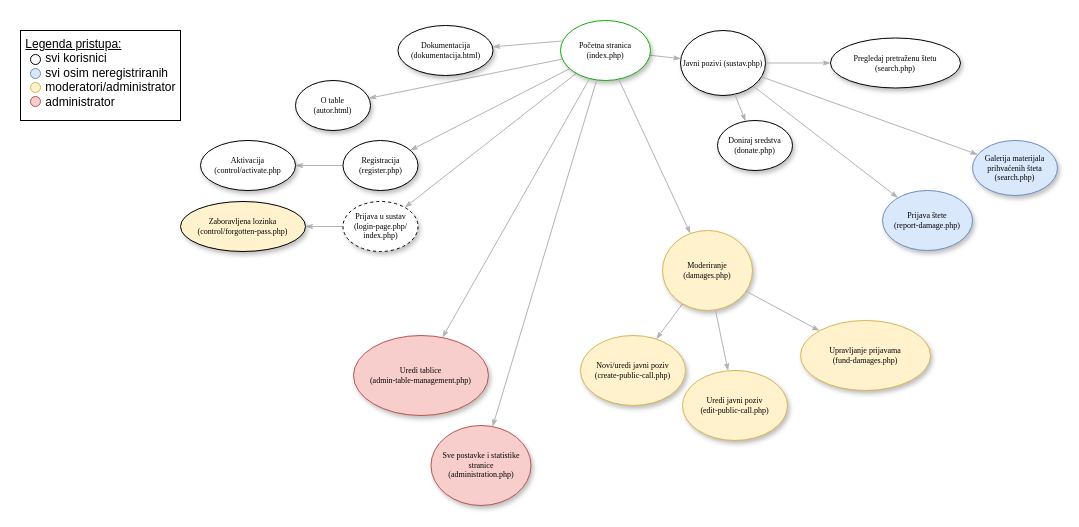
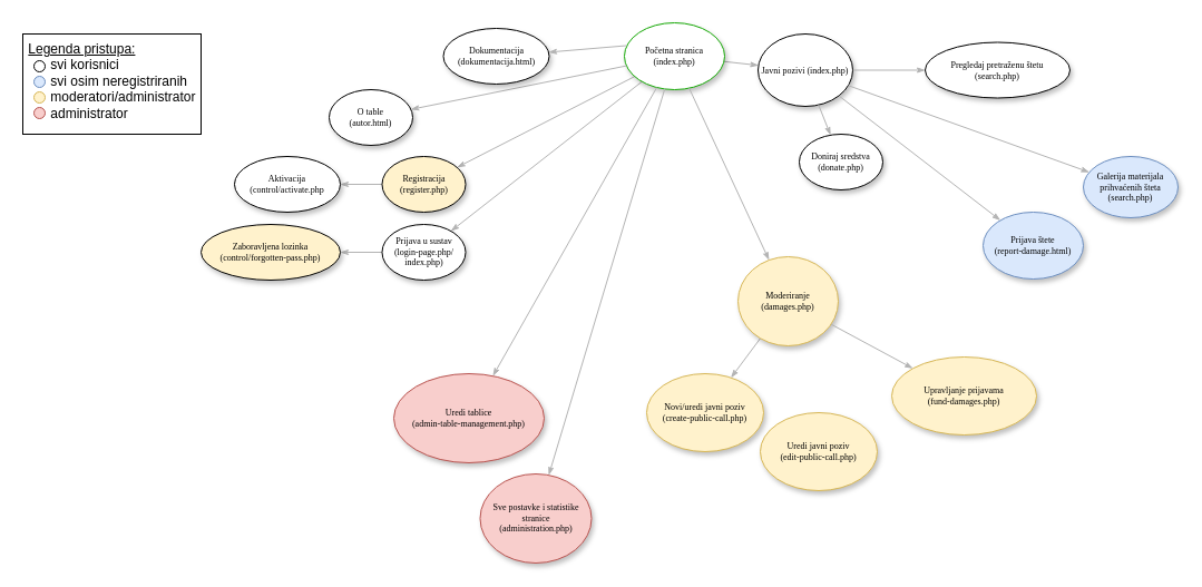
- <mxCell id="13" value="Javni pozivi (sustav.php)" style="ellipse;whiteSpace=wrap;html=1;rounded=0;shadow=1;comic=0;labelBackgroundColor=none;strokeWidth=1;fontFamily=Verdana;fontSize=8;align=center;" parent="1" vertex="1"><mxGeometry x="680" y="30" width="85" height="65" as="geometry" /></mxCell>
+ <mxCell id="13" value="Javni pozivi (index.php)" style="ellipse;whiteSpace=wrap;html=1;rounded=0;shadow=1;comic=0;labelBackgroundColor=none;strokeWidth=1;fontFamily=Verdana;fontSize=8;align=center;" parent="1" vertex="1"><mxGeometry x="680" y="30" width="85" height="65" as="geometry" /></mxCell>
- <mxCell id="10" value="&lt;span style=&quot;font-size: 8px&quot;&gt;Aktivacija&lt;br&gt;(control/activate.php&lt;br&gt;&lt;/span&gt;" style="ellipse;whiteSpace=wrap;html=1;rounded=0;shadow=1;comic=0;labelBackgroundColor=none;strokeWidth=1;fontFamily=Verdana;fontSize=8;align=center;" parent="1" vertex="1"><mxGeometry x="200" y="140" width="95" height="50" as="geometry" /></mxCell>
+ <mxCell id="10" value="&lt;span style=&quot;font-size: 8px&quot;&gt;Aktivacija&lt;br&gt;(control/activate.php&lt;br&gt;&lt;/span&gt;" style="ellipse;whiteSpace=wrap;html=1;rounded=0;shadow=1;comic=0;labelBackgroundColor=none;strokeWidth=1;fontFamily=Verdana;fontSize=8;align=center;" parent="1" vertex="1"><mxGeometry x="210" y="140" width="95" height="50" as="geometry" /></mxCell>
- <mxCell id="9" value="&lt;span style=&quot;font-size: 8px&quot;&gt;Registracija&lt;br&gt;(register.php)&lt;br&gt;&lt;/span&gt;" style="ellipse;whiteSpace=wrap;html=1;rounded=0;shadow=1;comic=0;labelBackgroundColor=none;strokeWidth=1;fontFamily=Verdana;fontSize=8;align=center;" parent="1" vertex="1"><mxGeometry x="342.5" y="140" width="75" height="50" as="geometry" /></mxCell>
+ <mxCell id="9" value="&lt;span style=&quot;font-size: 8px&quot;&gt;Registracija&lt;br&gt;(register.php)&lt;br&gt;&lt;/span&gt;" style="ellipse;whiteSpace=wrap;html=1;rounded=0;shadow=1;comic=0;labelBackgroundColor=none;strokeWidth=1;fontFamily=Verdana;fontSize=8;align=center;fillColor=#fff2cc;" parent="1" vertex="1"><mxGeometry x="342.5" y="140" width="75" height="50" as="geometry" /></mxCell>
- <mxCell id="11" value="&lt;span style=&quot;font-size: 8px&quot;&gt;Prijava štete&lt;br&gt;(report-damage.php)&lt;br&gt;&lt;/span&gt;" style="ellipse;whiteSpace=wrap;html=1;rounded=0;shadow=1;comic=0;labelBackgroundColor=none;strokeWidth=1;fontFamily=Verdana;fontSize=8;align=center;fillColor=#dae8fc;strokeColor=#6c8ebf;gradientColor=none;" parent="1" vertex="1"><mxGeometry x="882" y="190" width="90" height="60" as="geometry" /></mxCell>
+ <mxCell id="11" value="&lt;span style=&quot;font-size: 8px&quot;&gt;Prijava štete&lt;br&gt;(report-damage.html)&lt;br&gt;&lt;/span&gt;" style="ellipse;whiteSpace=wrap;html=1;rounded=0;shadow=1;comic=0;labelBackgroundColor=none;strokeWidth=1;fontFamily=Verdana;fontSize=8;align=center;fillColor=#dae8fc;strokeColor=#6c8ebf;gradientColor=none;" parent="1" vertex="1"><mxGeometry x="882" y="190" width="90" height="60" as="geometry" /></mxCell>
- <mxCell id="7" value="&lt;span style=&quot;font-size: 8px&quot;&gt;Prijava u sustav&lt;br&gt;&lt;/span&gt;&lt;div&gt;&lt;span style=&quot;font-size: 8px&quot;&gt;(login-page.php/&lt;/span&gt;&lt;/div&gt;&lt;div&gt;&lt;span style=&quot;font-size: 8px&quot;&gt;index.php)&lt;/span&gt;&lt;/div&gt;&lt;div&gt;&lt;span style=&quot;font-size: 8px&quot;&gt;&lt;/span&gt;&lt;/div&gt;" style="ellipse;whiteSpace=wrap;html=1;rounded=0;shadow=1;comic=0;labelBackgroundColor=none;strokeWidth=1;fontFamily=Verdana;fontSize=8;align=center;dashed=1;" parent="1" vertex="1"><mxGeometry x="342.5" y="201" width="75" height="50" as="geometry" /></mxCell>
+ <mxCell id="7" value="&lt;span style=&quot;font-size: 8px&quot;&gt;Prijava u sustav&lt;br&gt;&lt;/span&gt;&lt;div&gt;&lt;span style=&quot;font-size: 8px&quot;&gt;(login-page.php/&lt;/span&gt;&lt;/div&gt;&lt;div&gt;&lt;span style=&quot;font-size: 8px&quot;&gt;index.php)&lt;/span&gt;&lt;/div&gt;&lt;div&gt;&lt;span style=&quot;font-size: 8px&quot;&gt;&lt;/span&gt;&lt;/div&gt;" style="ellipse;whiteSpace=wrap;html=1;rounded=0;shadow=1;comic=0;labelBackgroundColor=none;strokeWidth=1;fontFamily=Verdana;fontSize=8;align=center;" parent="1" vertex="1"><mxGeometry x="342.5" y="201" width="75" height="50" as="geometry" /></mxCell>
- <mxCell id="41" value="" style="edgeStyle=none;rounded=1;html=1;labelBackgroundColor=none;startArrow=none;startFill=0;startSize=5;endArrow=classicThin;endFill=1;endSize=5;jettySize=auto;orthogonalLoop=1;strokeColor=#B3B3B3;strokeWidth=1;fontFamily=Verdana;fontSize=8;" parent="1" source="25" target="40" edge="1"><mxGeometry relative="1" as="geometry"><mxPoint x="802" y="370" as="sourcePoint" /><mxPoint x="916.965" y="394.402" as="targetPoint" /></mxGeometry></mxCell>
